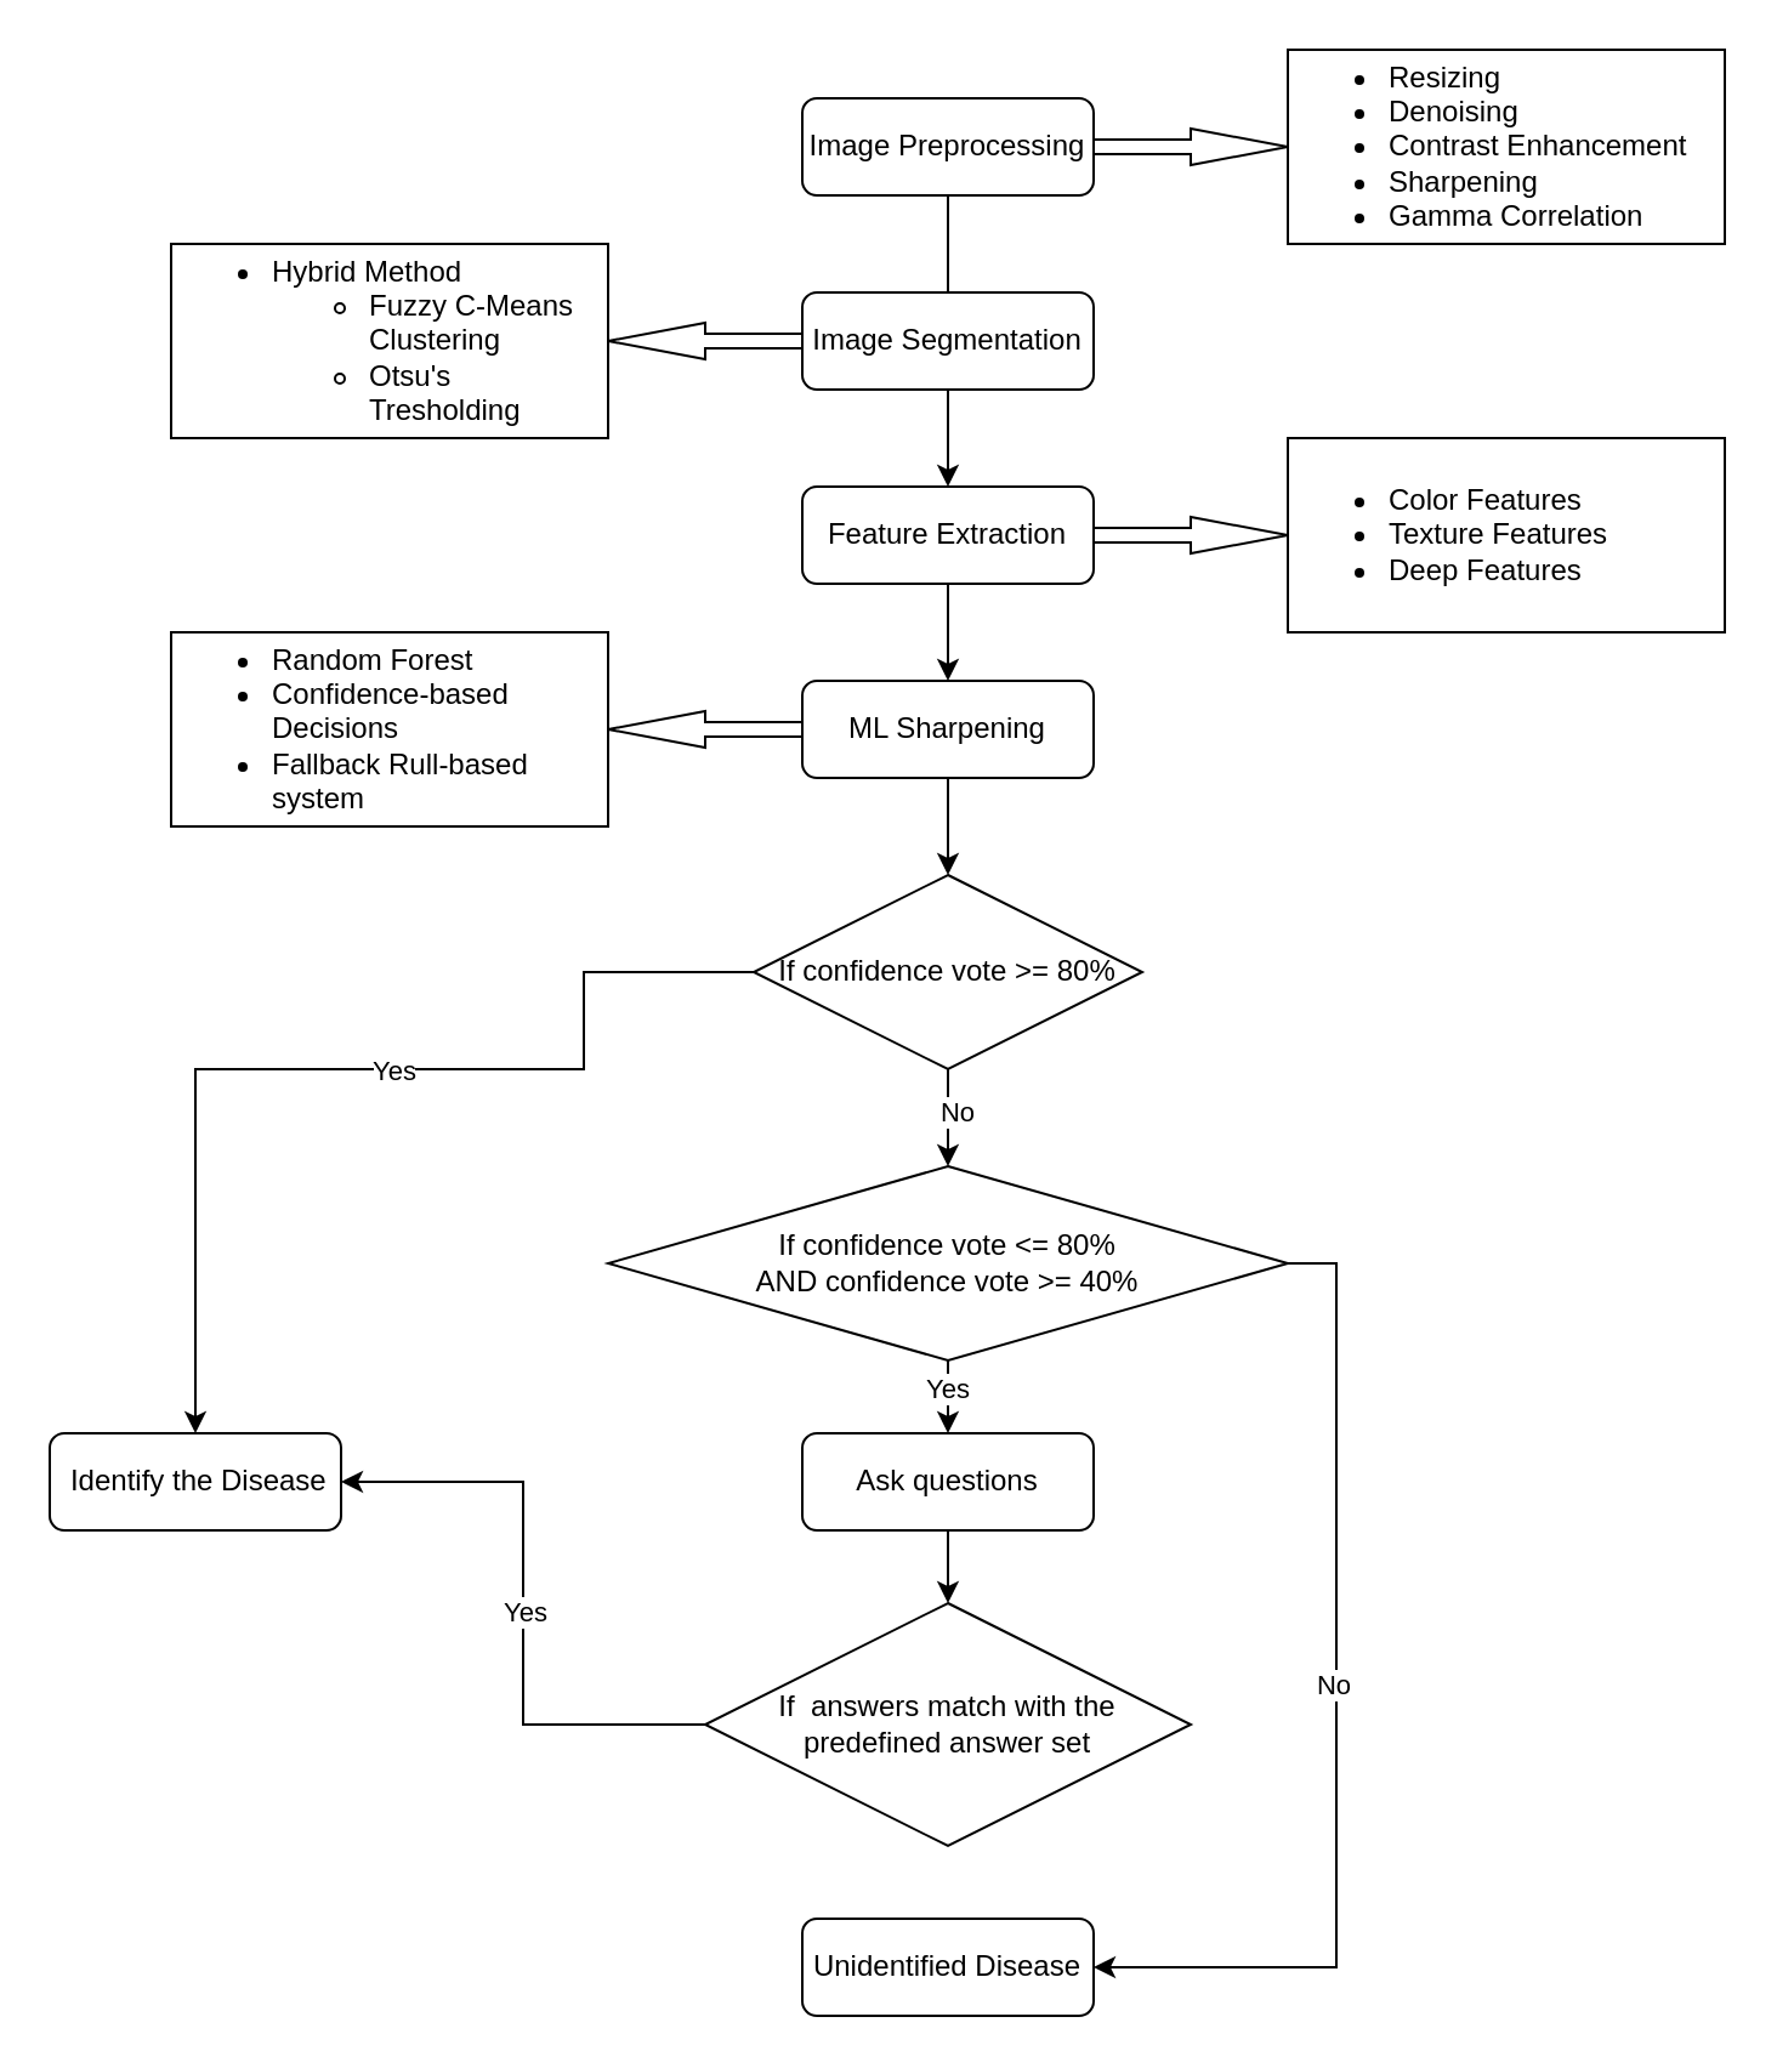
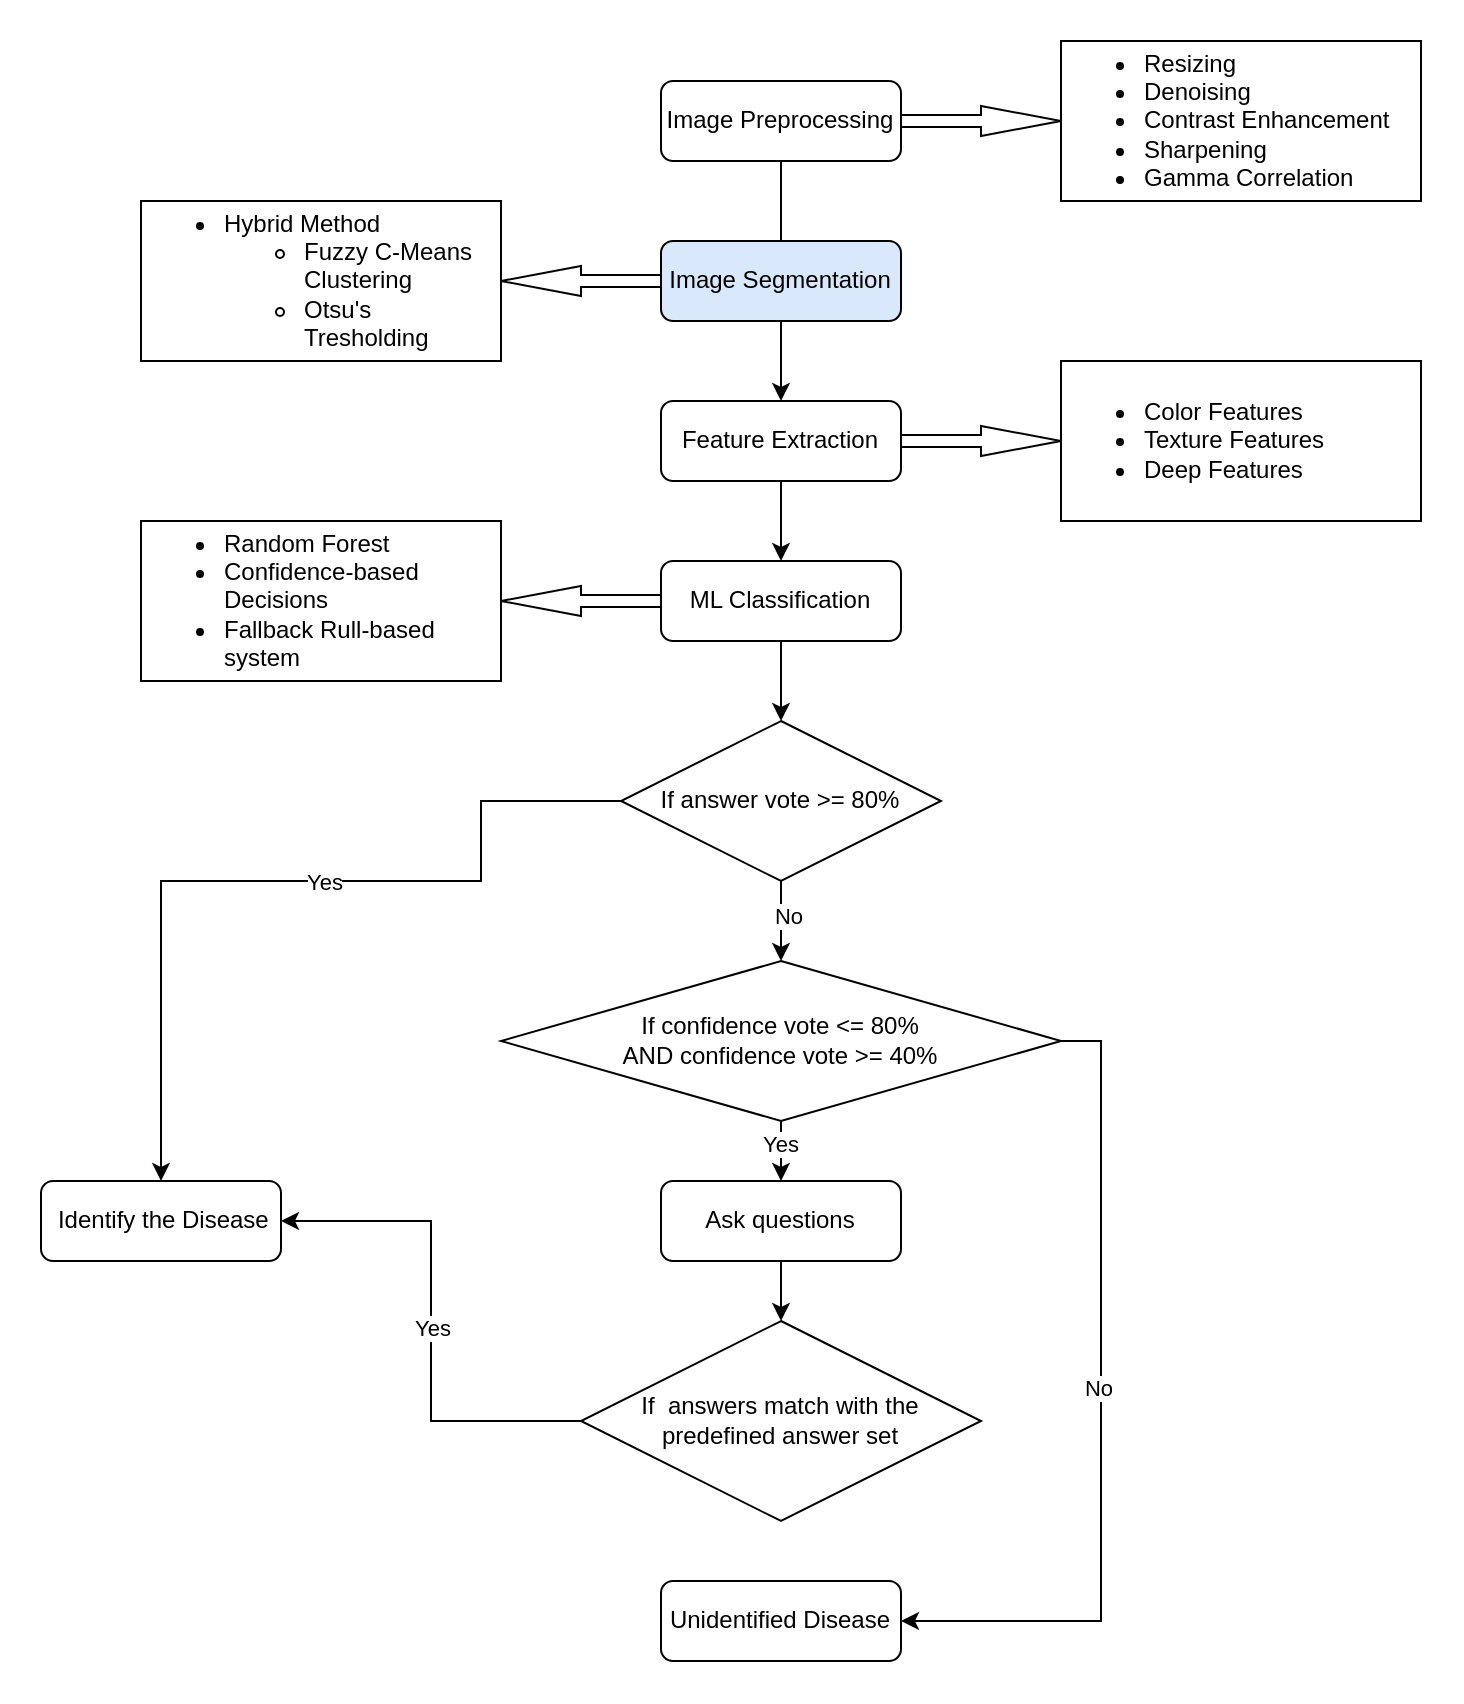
- <mxCell id="5" value="Image Segmentation" style="rounded=1;whiteSpace=wrap;html=1;" vertex="1" parent="1"><mxGeometry x="330" y="120" width="120" height="40" as="geometry" /></mxCell>
+ <mxCell id="5" value="Image Segmentation" style="rounded=1;whiteSpace=wrap;html=1;fillColor=#dae8fc;" vertex="1" parent="1"><mxGeometry x="330" y="120" width="120" height="40" as="geometry" /></mxCell>
- <mxCell id="9" value="ML Sharpening" style="rounded=1;whiteSpace=wrap;html=1;" vertex="1" parent="1"><mxGeometry x="330" y="280" width="120" height="40" as="geometry" /></mxCell>
+ <mxCell id="9" value="ML Classification" style="rounded=1;whiteSpace=wrap;html=1;" vertex="1" parent="1"><mxGeometry x="330" y="280" width="120" height="40" as="geometry" /></mxCell>
- <mxCell id="14" value="If confidence vote &amp;gt;= 80%" style="rhombus;whiteSpace=wrap;html=1;" vertex="1" parent="1"><mxGeometry x="310" y="360" width="160" height="80" as="geometry" /></mxCell>
+ <mxCell id="14" value="If answer vote &amp;gt;= 80%" style="rhombus;whiteSpace=wrap;html=1;" vertex="1" parent="1"><mxGeometry x="310" y="360" width="160" height="80" as="geometry" /></mxCell>
